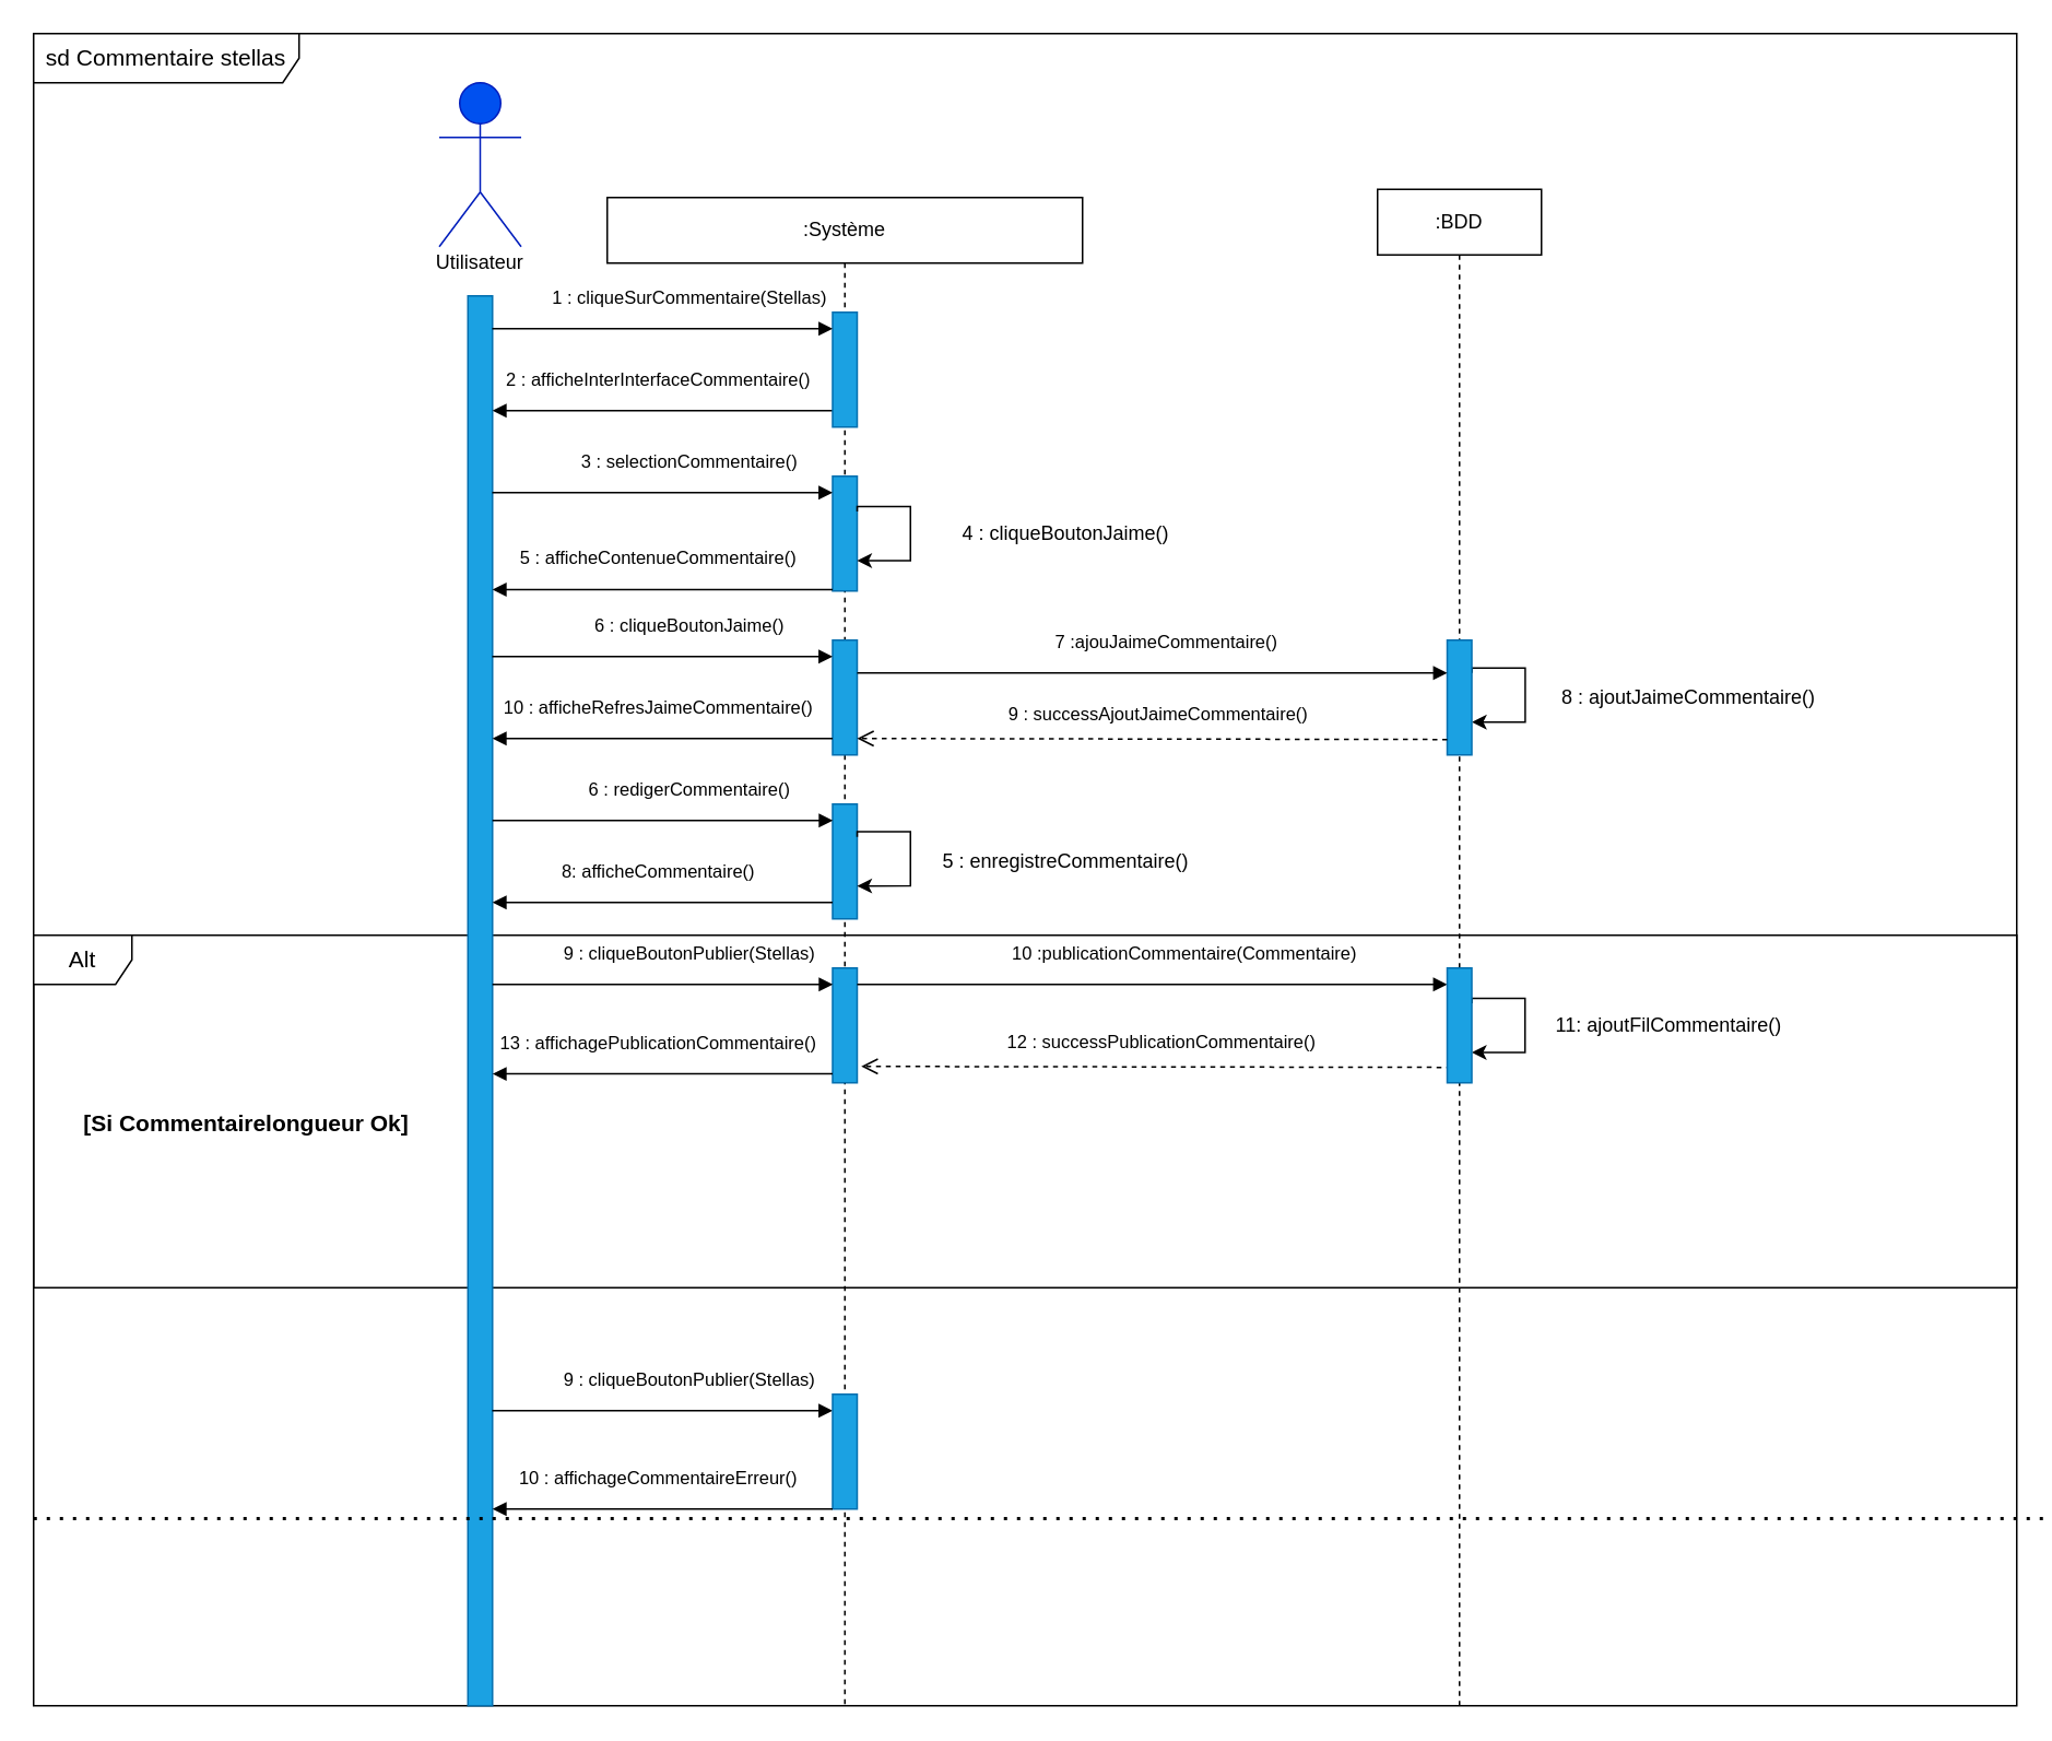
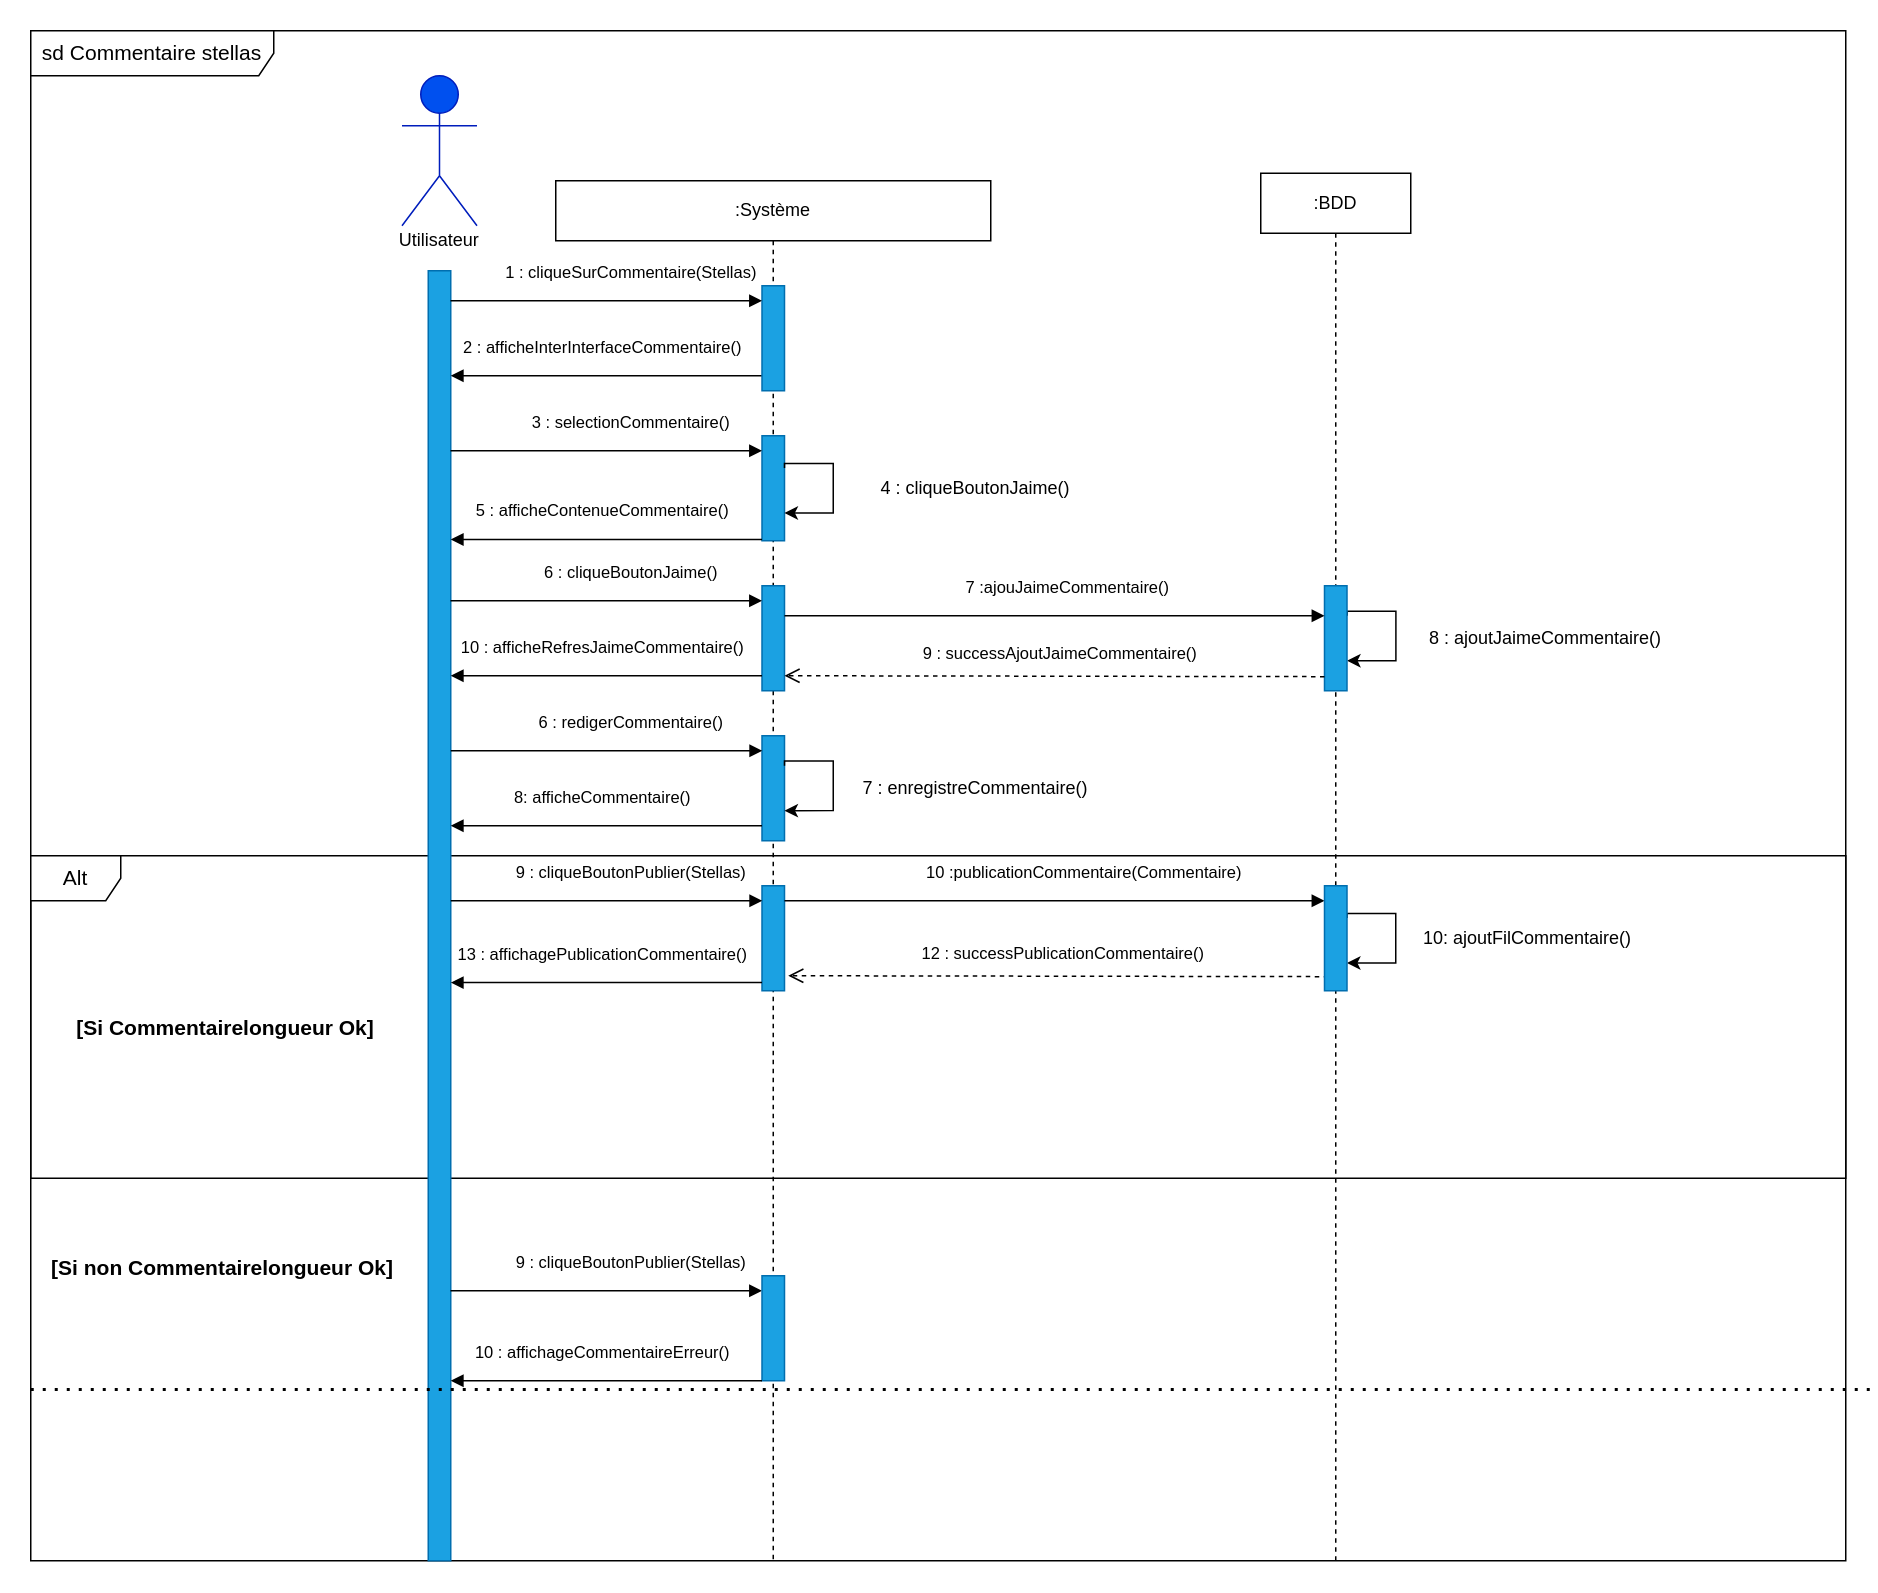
- <mxCell id="32" value="5 : enregistreCommentaire()" style="text;html=1;strokeColor=none;fillColor=none;align=center;verticalAlign=middle;whiteSpace=wrap;rounded=0;" vertex="1" parent="1"><mxGeometry x="530" y="510" width="240" height="30" as="geometry" /></mxCell>
+ <mxCell id="32" value="7 : enregistreCommentaire()" style="text;html=1;strokeColor=none;fillColor=none;align=center;verticalAlign=middle;whiteSpace=wrap;rounded=0;" vertex="1" parent="1"><mxGeometry x="530" y="510" width="240" height="30" as="geometry" /></mxCell>
- <mxCell id="23" value="11: ajoutFilCommentaire()" style="text;html=1;strokeColor=none;fillColor=none;align=center;verticalAlign=middle;whiteSpace=wrap;rounded=0;" vertex="1" parent="1"><mxGeometry x="897.5" y="610" width="240" height="30" as="geometry" /></mxCell>
+ <mxCell id="23" value="10: ajoutFilCommentaire()" style="text;html=1;strokeColor=none;fillColor=none;align=center;verticalAlign=middle;whiteSpace=wrap;rounded=0;" vertex="1" parent="1"><mxGeometry x="897.5" y="610" width="240" height="30" as="geometry" /></mxCell>
+ <mxCell id="38" value="&lt;b&gt;[Si non Commentairelongueur Ok] &lt;/b&gt;" style="text;html=1;strokeColor=none;fillColor=none;align=center;verticalAlign=middle;whiteSpace=wrap;rounded=0;fontSize=14;" vertex="1" parent="1"><mxGeometry x="27.5" y="830" width="240" height="30" as="geometry" /></mxCell>
